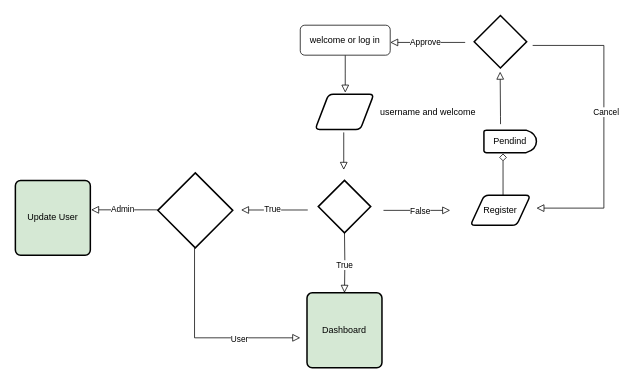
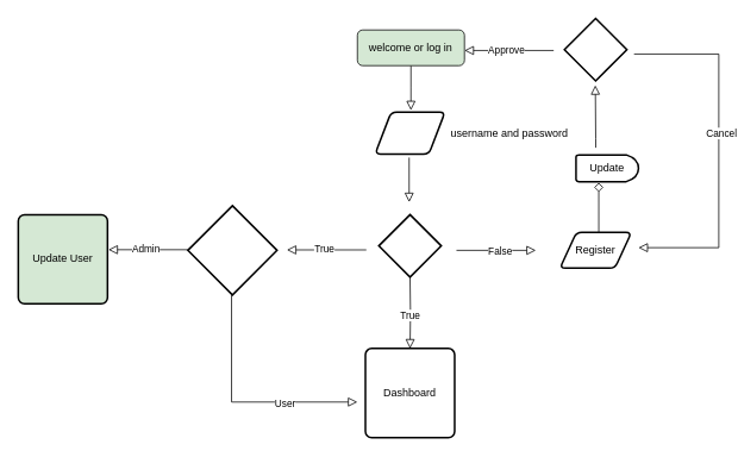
- <mxCell id="3" value="welcome or log in" style="rounded=1;whiteSpace=wrap;html=1;fontSize=12;glass=0;strokeWidth=1;shadow=0;" parent="1" vertex="1"><mxGeometry x="400" y="33" width="120" height="40" as="geometry" /></mxCell>
+ <mxCell id="3" value="welcome or log in" style="rounded=1;whiteSpace=wrap;html=1;fontSize=12;glass=0;strokeWidth=1;shadow=0;fillColor=#d5e8d4;" parent="1" vertex="1"><mxGeometry x="400" y="33" width="120" height="40" as="geometry" /></mxCell>
- <mxCell id="21" value="username and welcome" style="text;html=1;align=center;verticalAlign=middle;resizable=0;points=[];autosize=1;strokeColor=none;fillColor=none;" vertex="1" parent="1"><mxGeometry x="495" y="133.5" width="150" height="30" as="geometry" /></mxCell>
+ <mxCell id="21" value="username and password" style="text;html=1;align=center;verticalAlign=middle;resizable=0;points=[];autosize=1;strokeColor=none;fillColor=none;" vertex="1" parent="1"><mxGeometry x="495" y="133.5" width="150" height="30" as="geometry" /></mxCell>
- <mxCell id="14" value="Pendind" style="strokeWidth=2;html=1;shape=mxgraph.flowchart.delay;whiteSpace=wrap;" vertex="1" parent="1"><mxGeometry x="645" y="173" width="70" height="30" as="geometry" /></mxCell>
+ <mxCell id="14" value="Update" style="strokeWidth=2;html=1;shape=mxgraph.flowchart.delay;whiteSpace=wrap;" vertex="1" parent="1"><mxGeometry x="645" y="173" width="70" height="30" as="geometry" /></mxCell>
- <mxCell id="4" value="Dashboard" style="rounded=1;whiteSpace=wrap;html=1;absoluteArcSize=1;arcSize=14;strokeWidth=2;fillColor=#d5e8d4;" vertex="1" parent="1"><mxGeometry x="409" y="390" width="100" height="100" as="geometry" /></mxCell>
+ <mxCell id="4" value="Dashboard" style="rounded=1;whiteSpace=wrap;html=1;absoluteArcSize=1;arcSize=14;strokeWidth=2;" vertex="1" parent="1"><mxGeometry x="409" y="390" width="100" height="100" as="geometry" /></mxCell>
